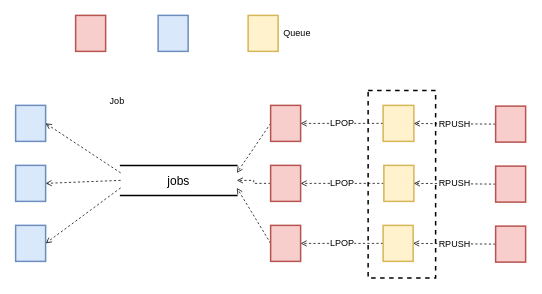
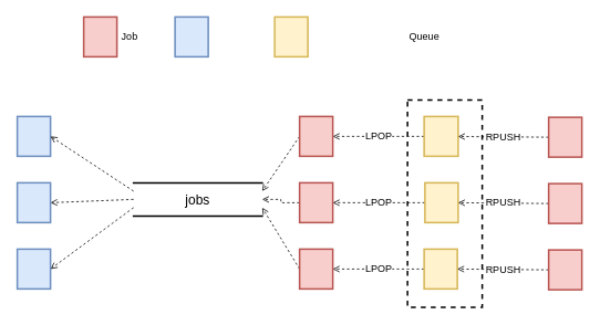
- <mxCell id="32" value="Queue" style="text;html=1;align=center;verticalAlign=middle;resizable=0;points=[];autosize=1;strokeColor=none;fontSize=12;" parent="1" vertex="1"><mxGeometry x="370" y="34" width="50" height="20" as="geometry" /></mxCell>
+ <mxCell id="32" value="Queue" style="text;html=1;align=center;verticalAlign=middle;resizable=0;points=[];autosize=1;strokeColor=none;fontSize=12;" parent="1" vertex="1"><mxGeometry x="485" y="34" width="50" height="20" as="geometry" /></mxCell>
- <mxCell id="9" value="Job" style="text;html=1;align=center;verticalAlign=middle;resizable=0;points=[];autosize=1;strokeColor=none;fontSize=12;" parent="1" vertex="1"><mxGeometry x="140" y="124" width="30" height="20" as="geometry" /></mxCell>
+ <mxCell id="9" value="Job" style="text;html=1;align=center;verticalAlign=middle;resizable=0;points=[];autosize=1;strokeColor=none;fontSize=12;" parent="1" vertex="1"><mxGeometry x="140" y="34" width="30" height="20" as="geometry" /></mxCell>
